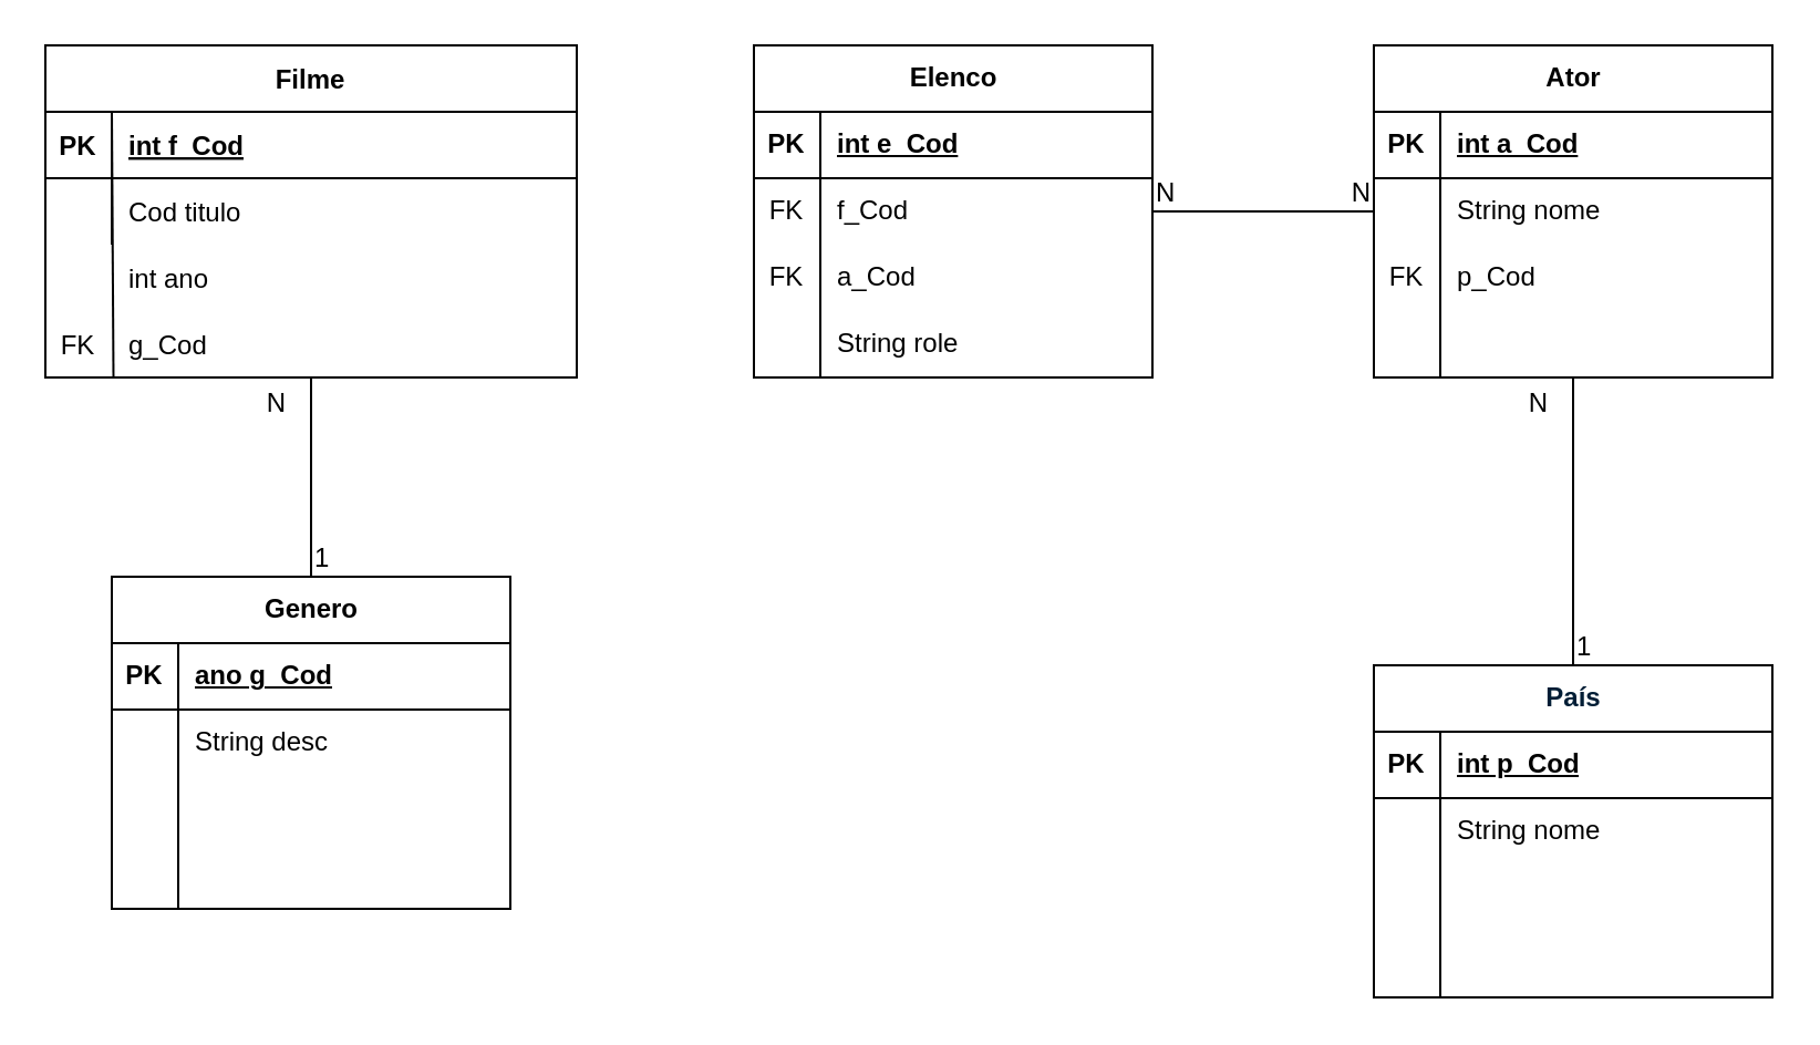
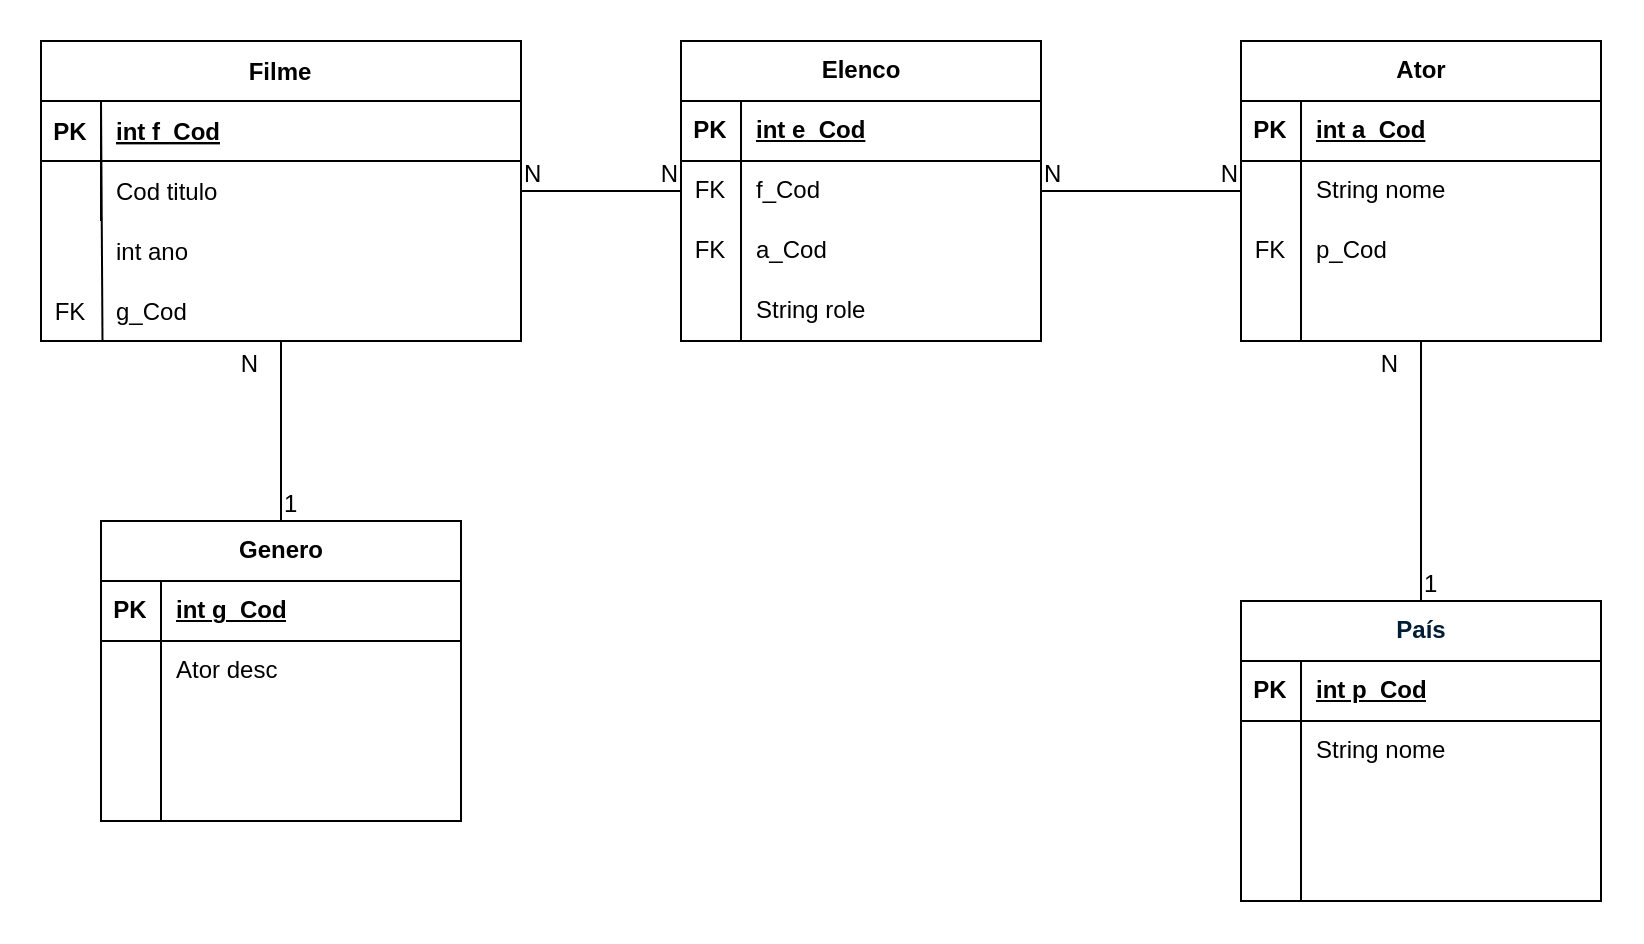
+ <mxCell id="55" value="" style="endArrow=none;html=1;rounded=0;" edge="1" parent="1" source="2" target="58"><mxGeometry relative="1" as="geometry"><mxPoint x="260" y="100" as="sourcePoint" /><mxPoint x="340" y="100.714" as="targetPoint" /></mxGeometry></mxCell>
+ <mxCell id="56" value="N" style="resizable=0;html=1;whiteSpace=wrap;align=left;verticalAlign=bottom;" connectable="0" vertex="1" parent="55"><mxGeometry x="-1" relative="1" as="geometry" /></mxCell>
+ <mxCell id="57" value="N" style="resizable=0;html=1;whiteSpace=wrap;align=right;verticalAlign=bottom;" connectable="0" vertex="1" parent="55"><mxGeometry x="1" relative="1" as="geometry" /></mxCell>
- <mxCell id="45" value="ano g_Cod" style="shape=partialRectangle;connectable=0;fillColor=none;top=0;left=0;bottom=0;right=0;align=left;spacingLeft=6;fontStyle=5;overflow=hidden;whiteSpace=wrap;html=1;" vertex="1" parent="43"><mxGeometry x="30" width="150" height="30" as="geometry"><mxRectangle width="150" height="30" as="alternateBounds" /></mxGeometry></mxCell>
+ <mxCell id="45" value="int g_Cod" style="shape=partialRectangle;connectable=0;fillColor=none;top=0;left=0;bottom=0;right=0;align=left;spacingLeft=6;fontStyle=5;overflow=hidden;whiteSpace=wrap;html=1;" vertex="1" parent="43"><mxGeometry x="30" width="150" height="30" as="geometry"><mxRectangle width="150" height="30" as="alternateBounds" /></mxGeometry></mxCell>
- <mxCell id="48" value="String desc" style="shape=partialRectangle;connectable=0;fillColor=none;top=0;left=0;bottom=0;right=0;align=left;spacingLeft=6;overflow=hidden;whiteSpace=wrap;html=1;" vertex="1" parent="46"><mxGeometry x="30" width="150" height="30" as="geometry"><mxRectangle width="150" height="30" as="alternateBounds" /></mxGeometry></mxCell>
+ <mxCell id="48" value="Ator desc" style="shape=partialRectangle;connectable=0;fillColor=none;top=0;left=0;bottom=0;right=0;align=left;spacingLeft=6;overflow=hidden;whiteSpace=wrap;html=1;" vertex="1" parent="46"><mxGeometry x="30" width="150" height="30" as="geometry"><mxRectangle width="150" height="30" as="alternateBounds" /></mxGeometry></mxCell>
